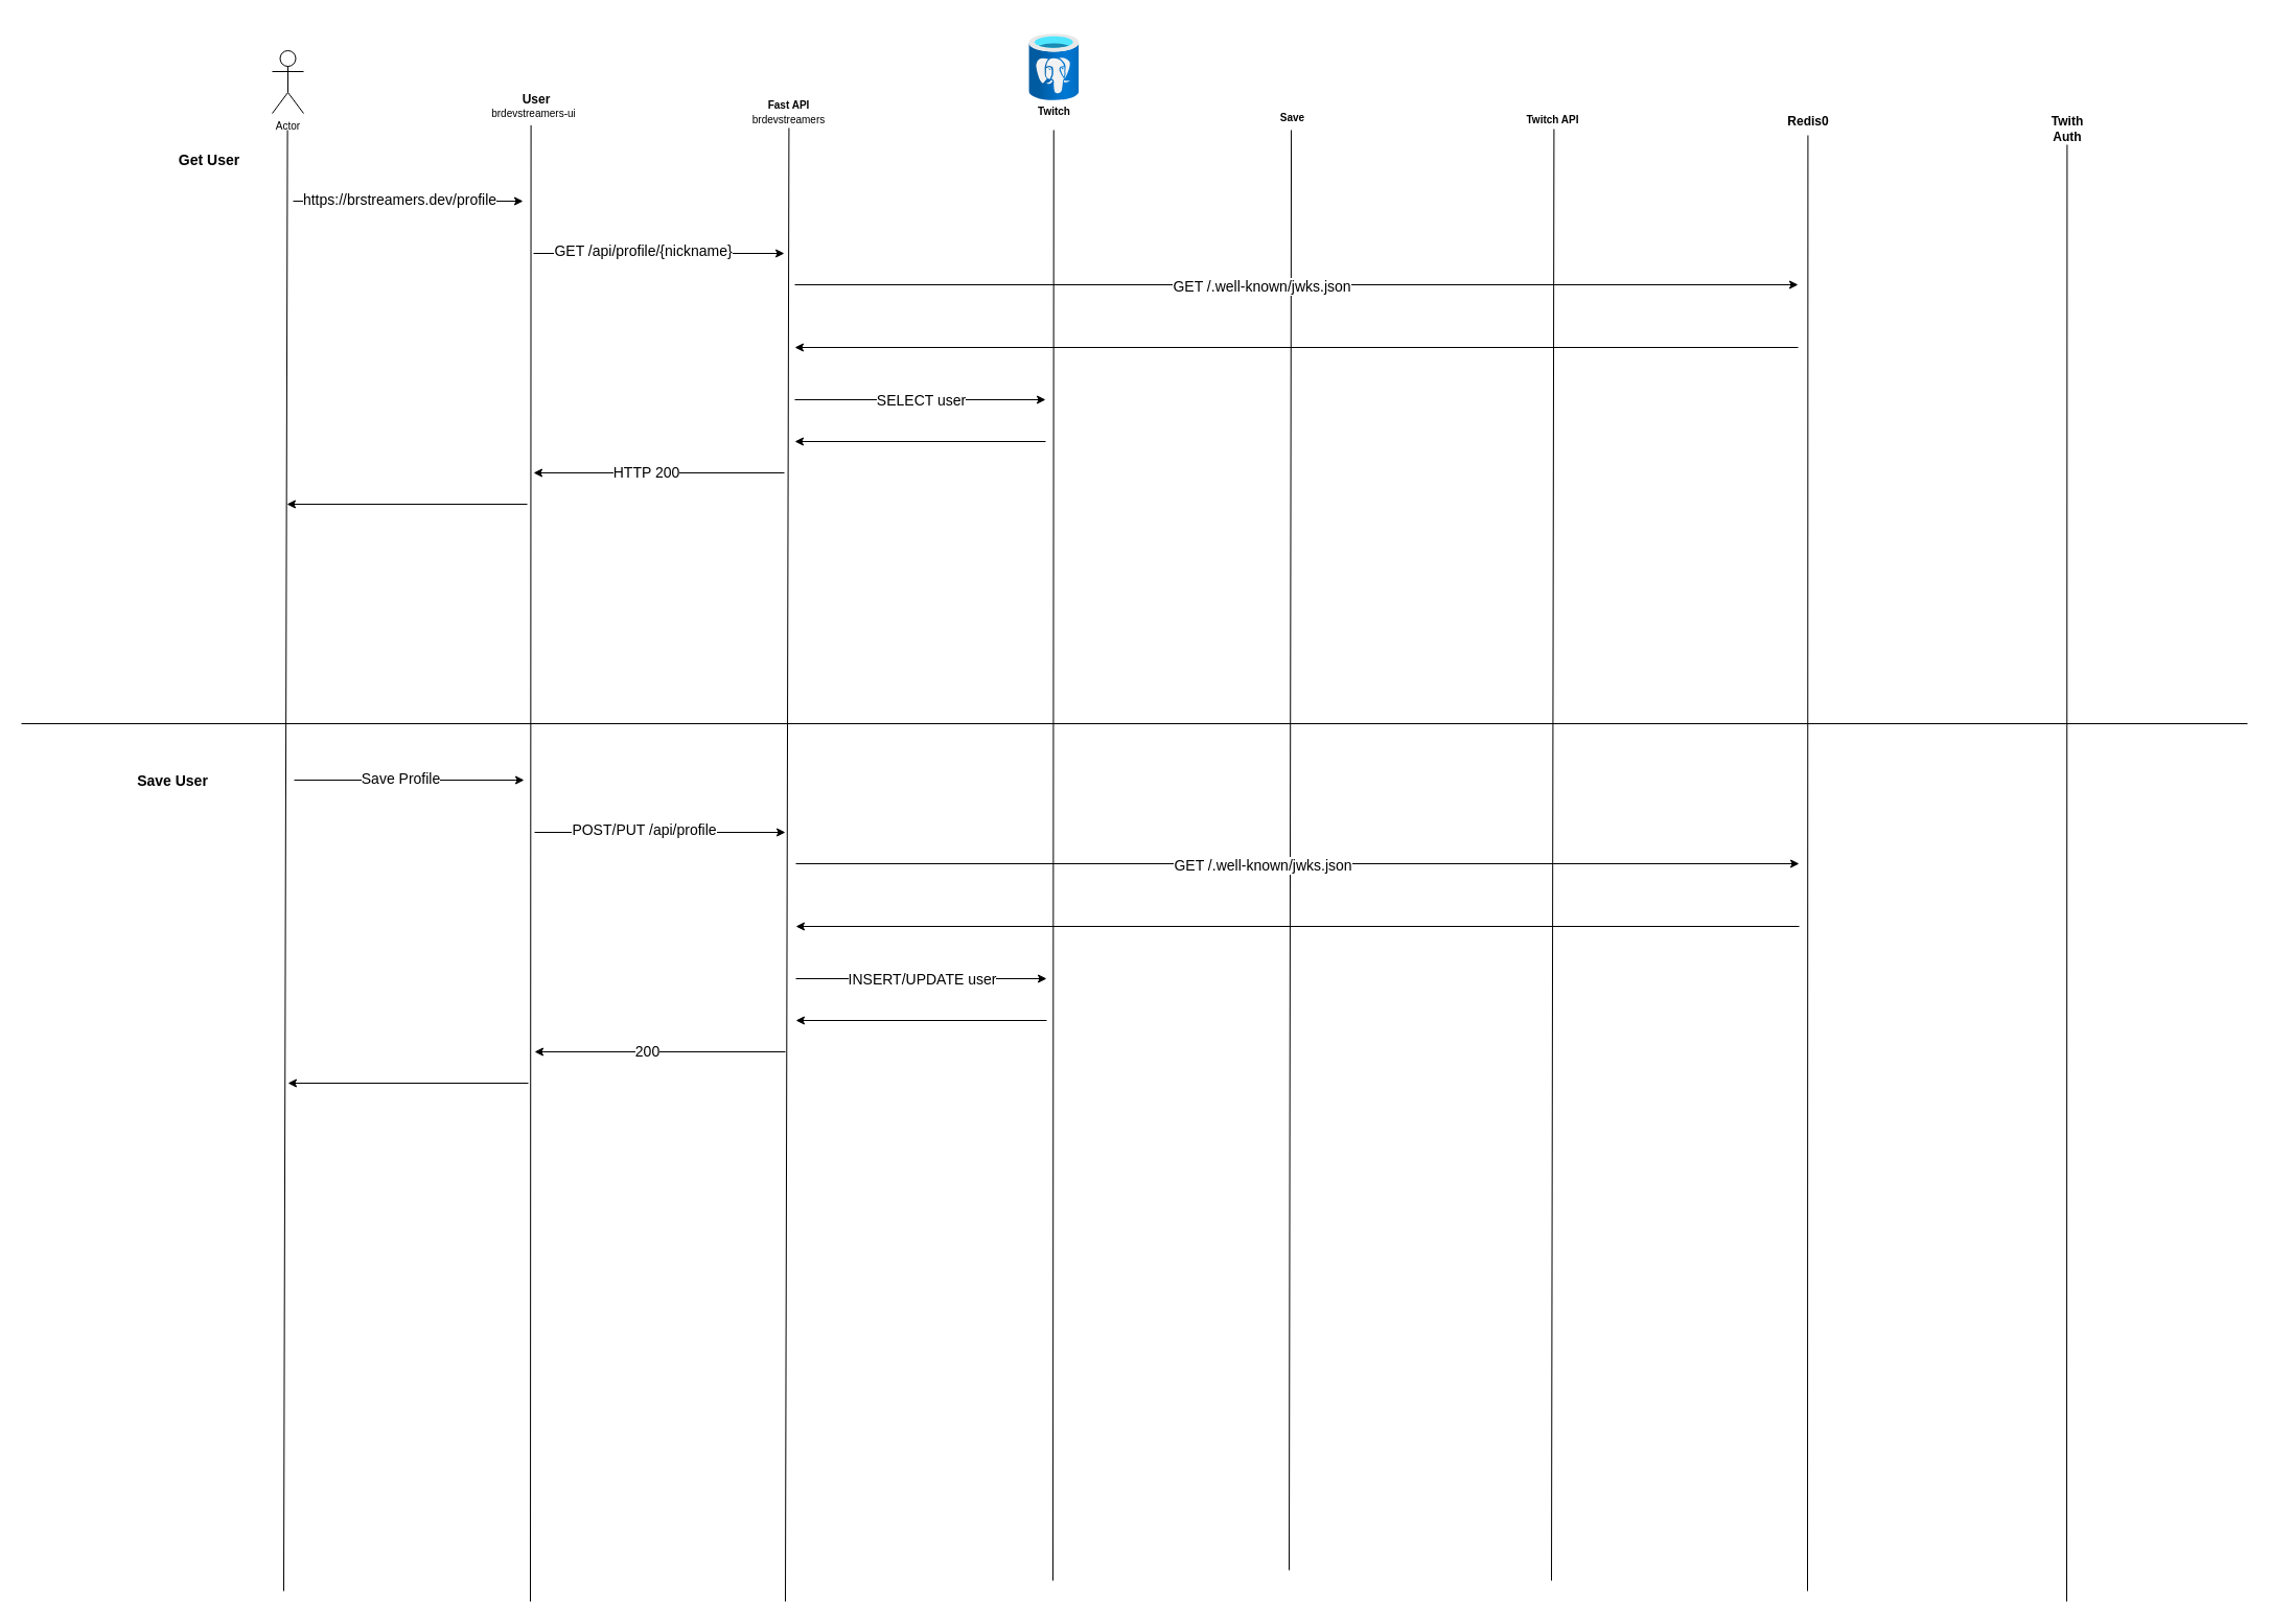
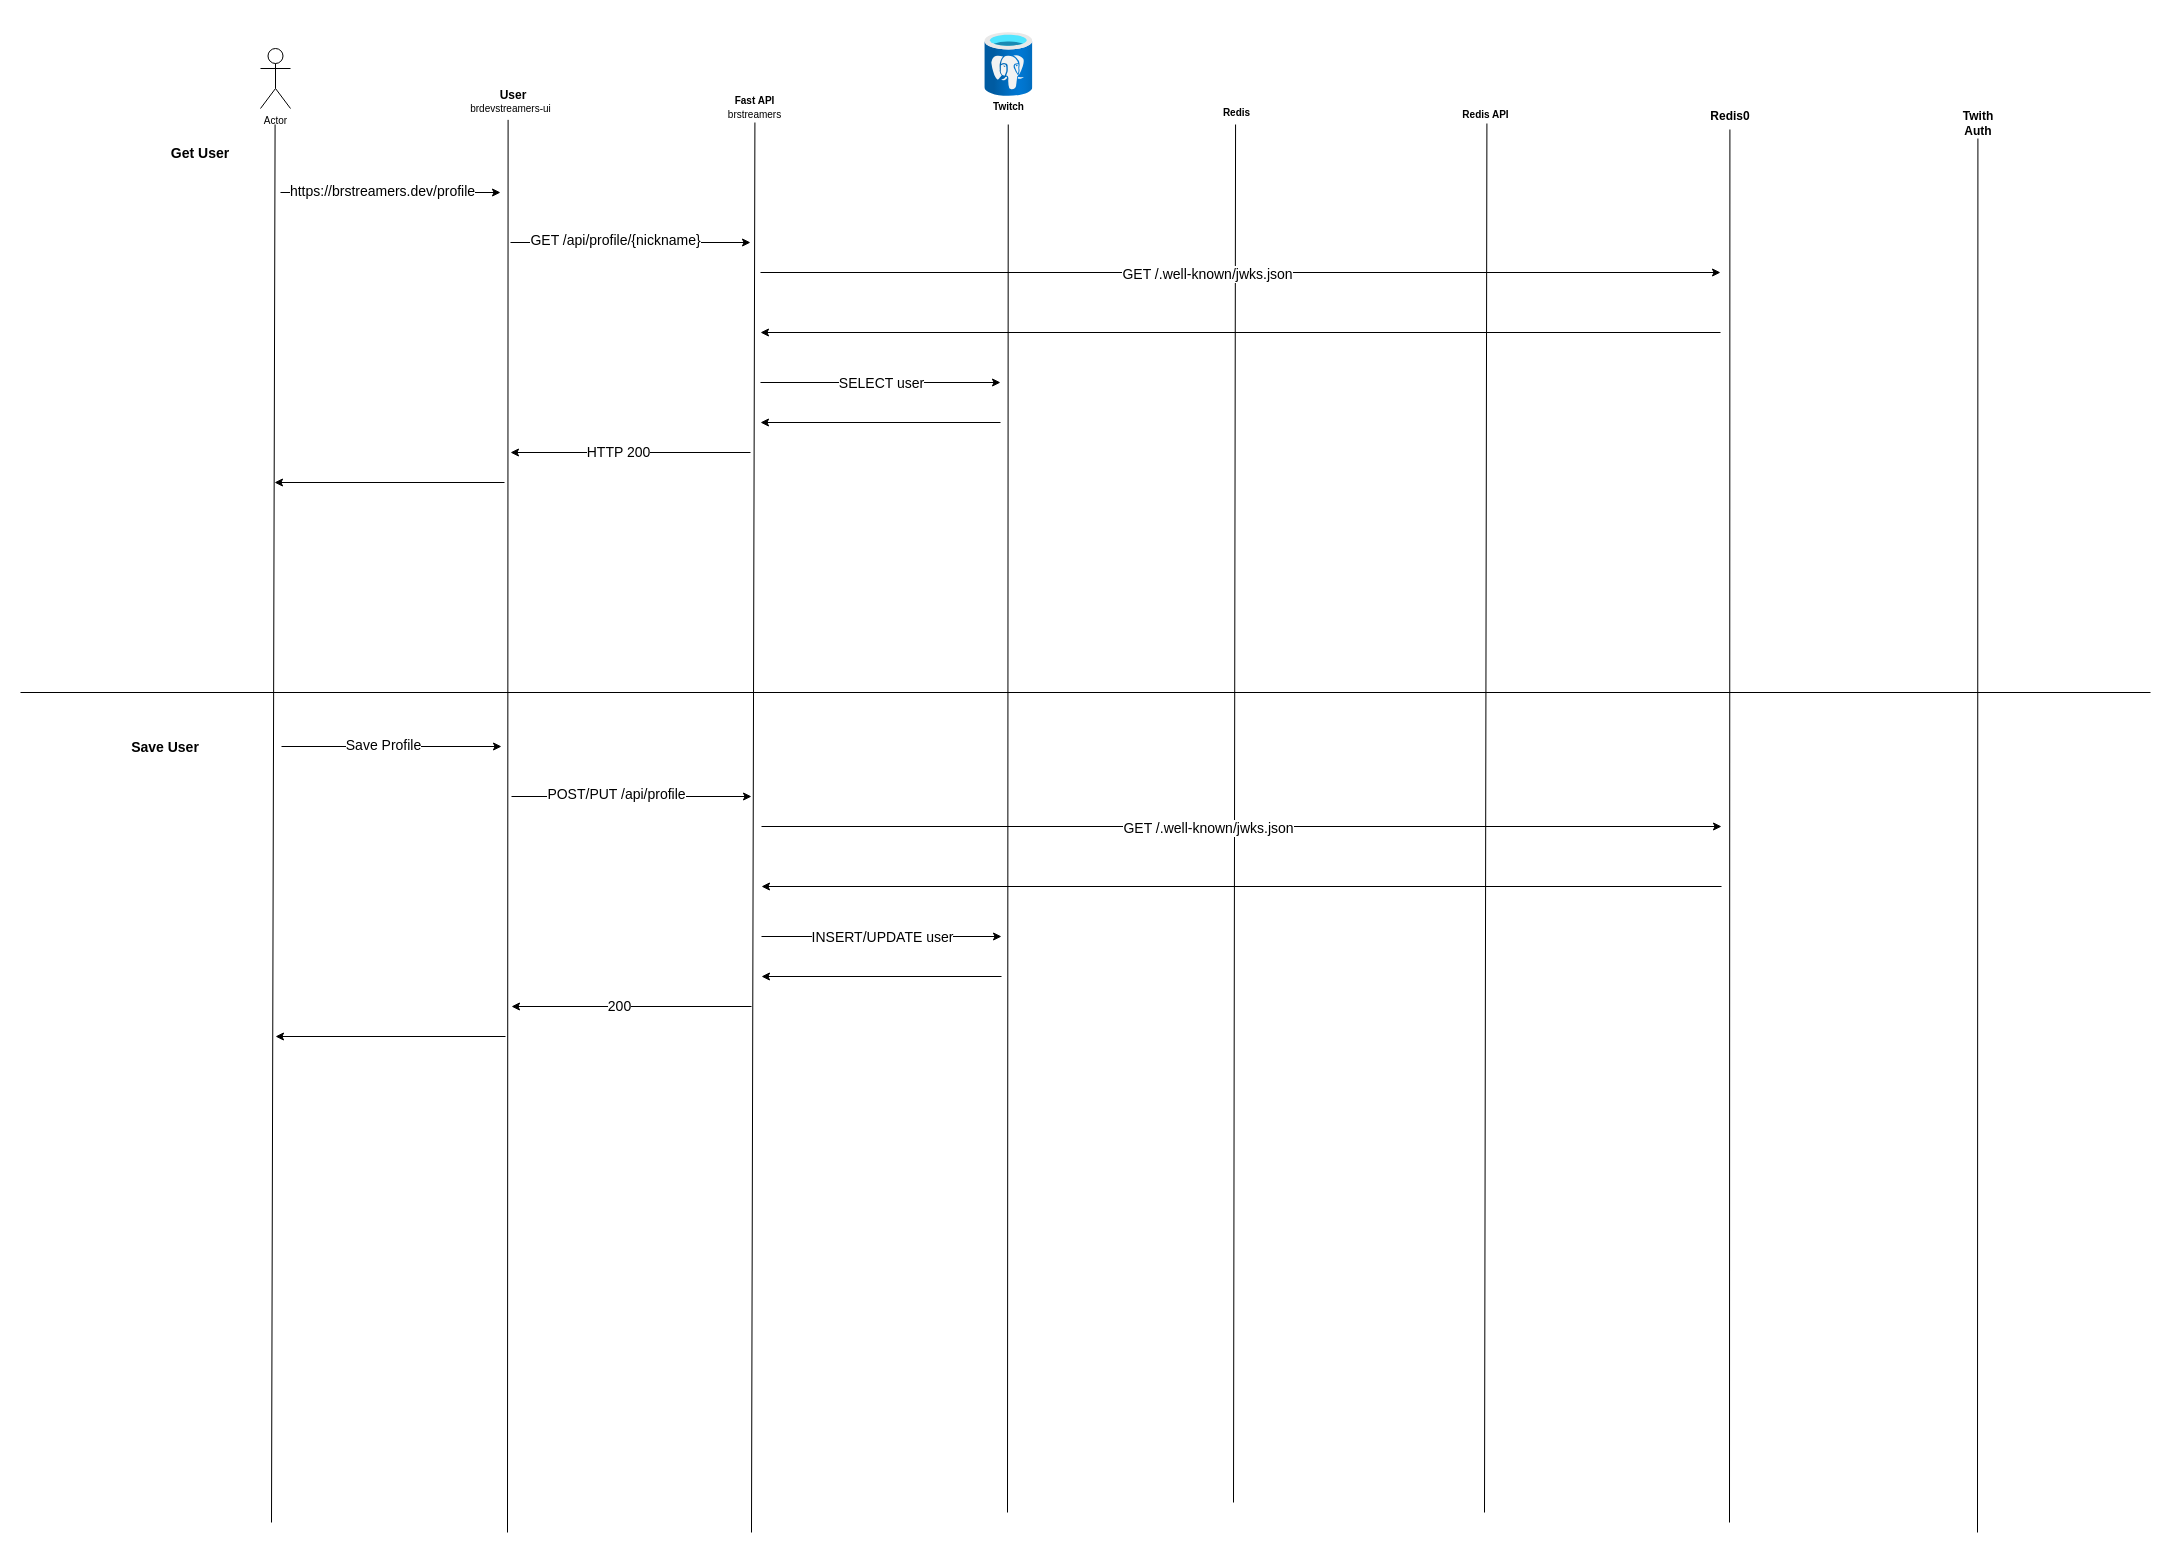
- <mxCell id="17" value="&lt;b&gt;Save&lt;/b&gt;" style="text;html=1;align=center;verticalAlign=middle;resizable=0;points=[];autosize=1;strokeColor=none;fillColor=none;fontSize=10;" vertex="1" parent="1"><mxGeometry x="1215.66" y="102" width="40" height="20" as="geometry" /></mxCell>
+ <mxCell id="17" value="&lt;b&gt;Redis&lt;/b&gt;" style="text;html=1;align=center;verticalAlign=middle;resizable=0;points=[];autosize=1;strokeColor=none;fillColor=none;fontSize=10;" vertex="1" parent="1"><mxGeometry x="1215.66" y="102" width="40" height="20" as="geometry" /></mxCell>
- <mxCell id="7" value="&lt;font style=&quot;font-size: 10px&quot;&gt;brdevstreamers&lt;/font&gt;" style="text;html=1;align=center;verticalAlign=middle;resizable=0;points=[];autosize=1;strokeColor=none;fillColor=none;" vertex="1" parent="1"><mxGeometry x="714" y="104" width="80" height="20" as="geometry" /></mxCell>
+ <mxCell id="7" value="&lt;font style=&quot;font-size: 10px&quot;&gt;brstreamers&lt;/font&gt;" style="text;html=1;align=center;verticalAlign=middle;resizable=0;points=[];autosize=1;strokeColor=none;fillColor=none;" vertex="1" parent="1"><mxGeometry x="714" y="104" width="80" height="20" as="geometry" /></mxCell>
- <mxCell id="9" value="&lt;b&gt;Twitch API&lt;/b&gt;" style="text;html=1;align=center;verticalAlign=middle;resizable=0;points=[];autosize=1;strokeColor=none;fillColor=none;fontSize=10;" vertex="1" parent="1"><mxGeometry x="1450" y="104" width="70" height="20" as="geometry" /></mxCell>
+ <mxCell id="9" value="&lt;b&gt;Redis API&lt;/b&gt;" style="text;html=1;align=center;verticalAlign=middle;resizable=0;points=[];autosize=1;strokeColor=none;fillColor=none;fontSize=10;" vertex="1" parent="1"><mxGeometry x="1450" y="104" width="70" height="20" as="geometry" /></mxCell>
